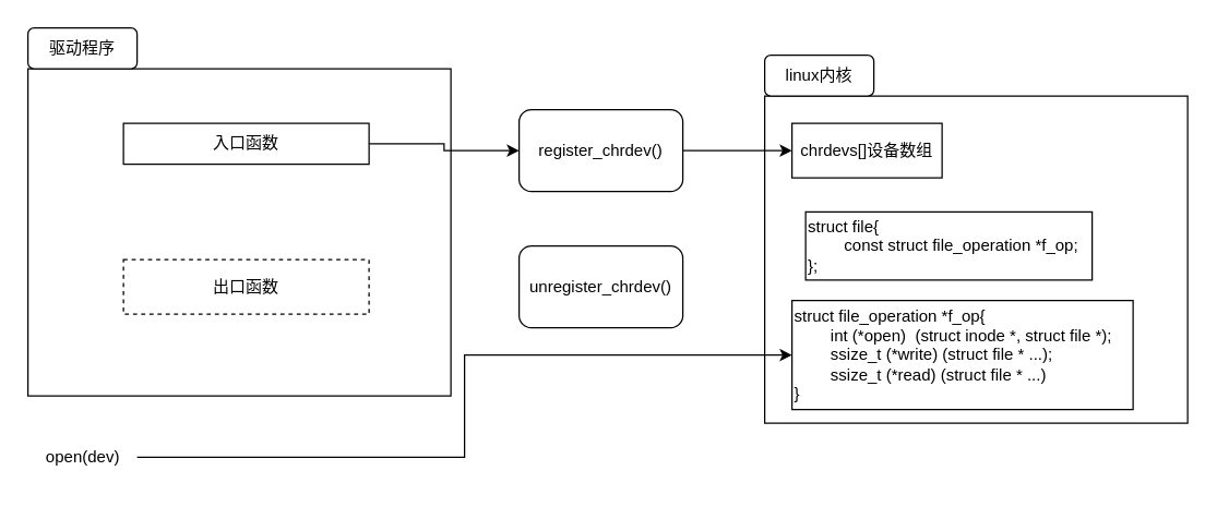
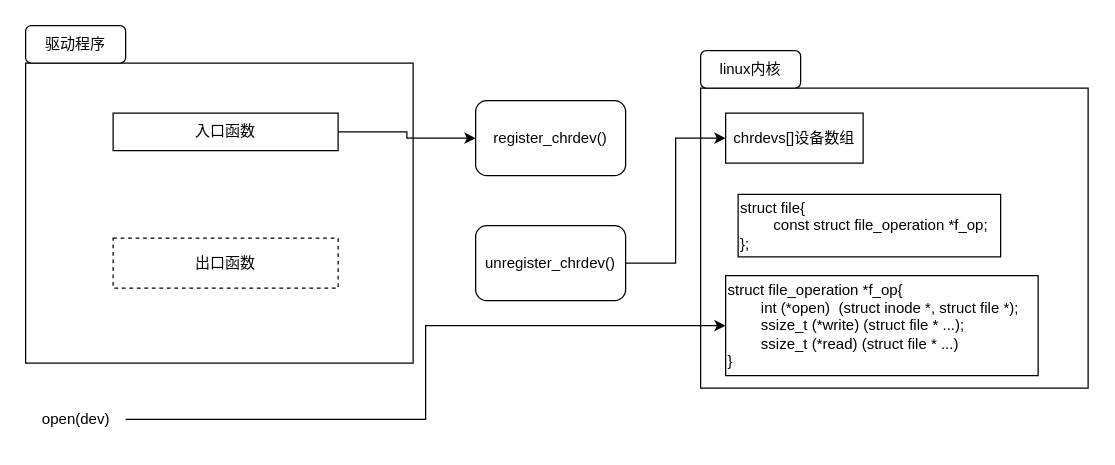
- <mxCell id="7" style="edgeStyle=orthogonalEdgeStyle;rounded=0;orthogonalLoop=1;jettySize=auto;html=1;" edge="1" parent="1" source="8" target="13"><mxGeometry relative="1" as="geometry" /></mxCell>
+ <mxCell id="9" style="edgeStyle=orthogonalEdgeStyle;rounded=0;orthogonalLoop=1;jettySize=auto;html=1;entryX=0;entryY=0.5;entryDx=0;entryDy=0;" edge="1" parent="1" source="10" target="13"><mxGeometry relative="1" as="geometry" /></mxCell>
